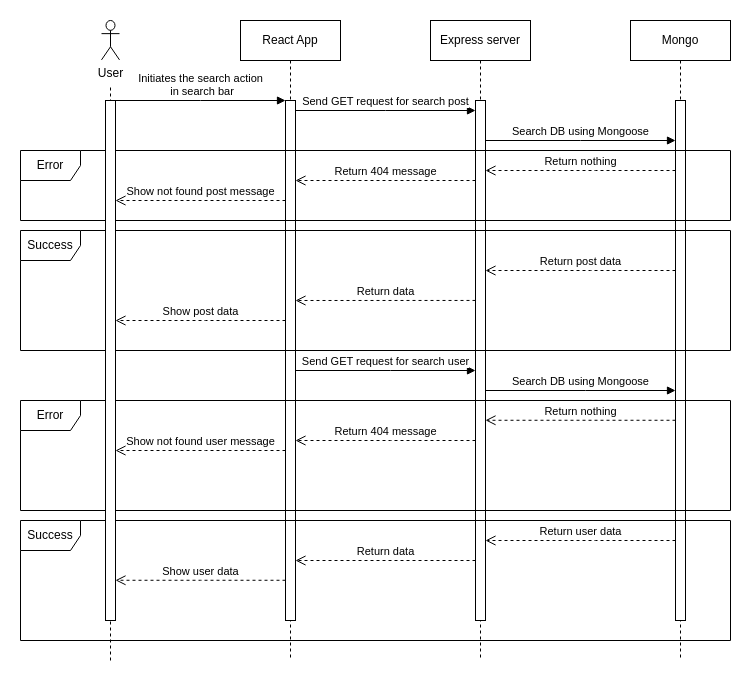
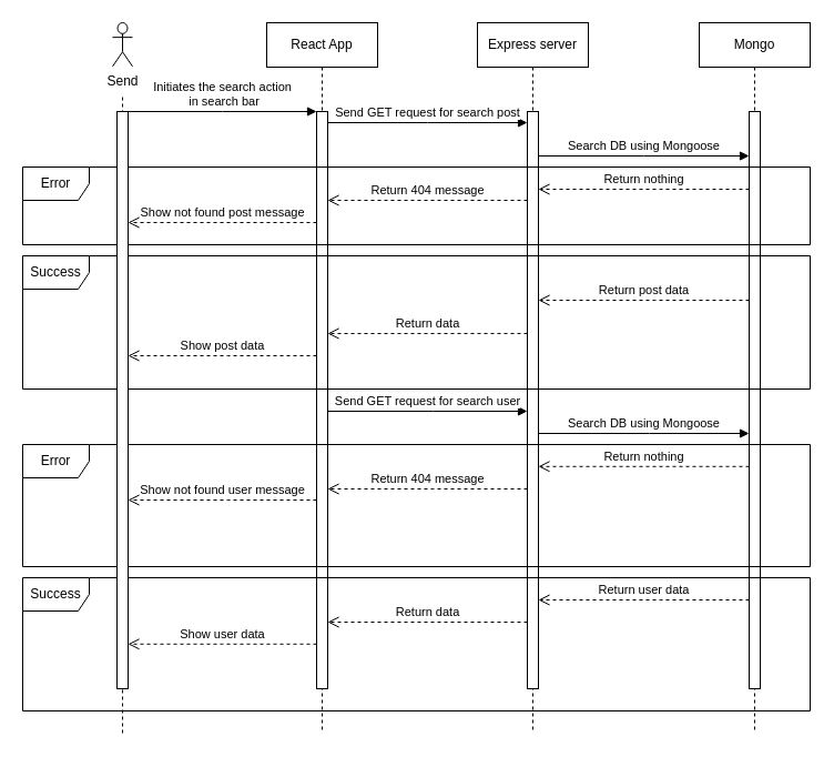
- <mxCell id="31" value="User" style="shape=umlActor;verticalLabelPosition=bottom;verticalAlign=top;html=1;outlineConnect=0;" vertex="1" parent="29"><mxGeometry width="18" height="39.385" as="geometry" /></mxCell>
+ <mxCell id="31" value="Send" style="shape=umlActor;verticalLabelPosition=bottom;verticalAlign=top;html=1;outlineConnect=0;" vertex="1" parent="29"><mxGeometry width="18" height="39.385" as="geometry" /></mxCell>
